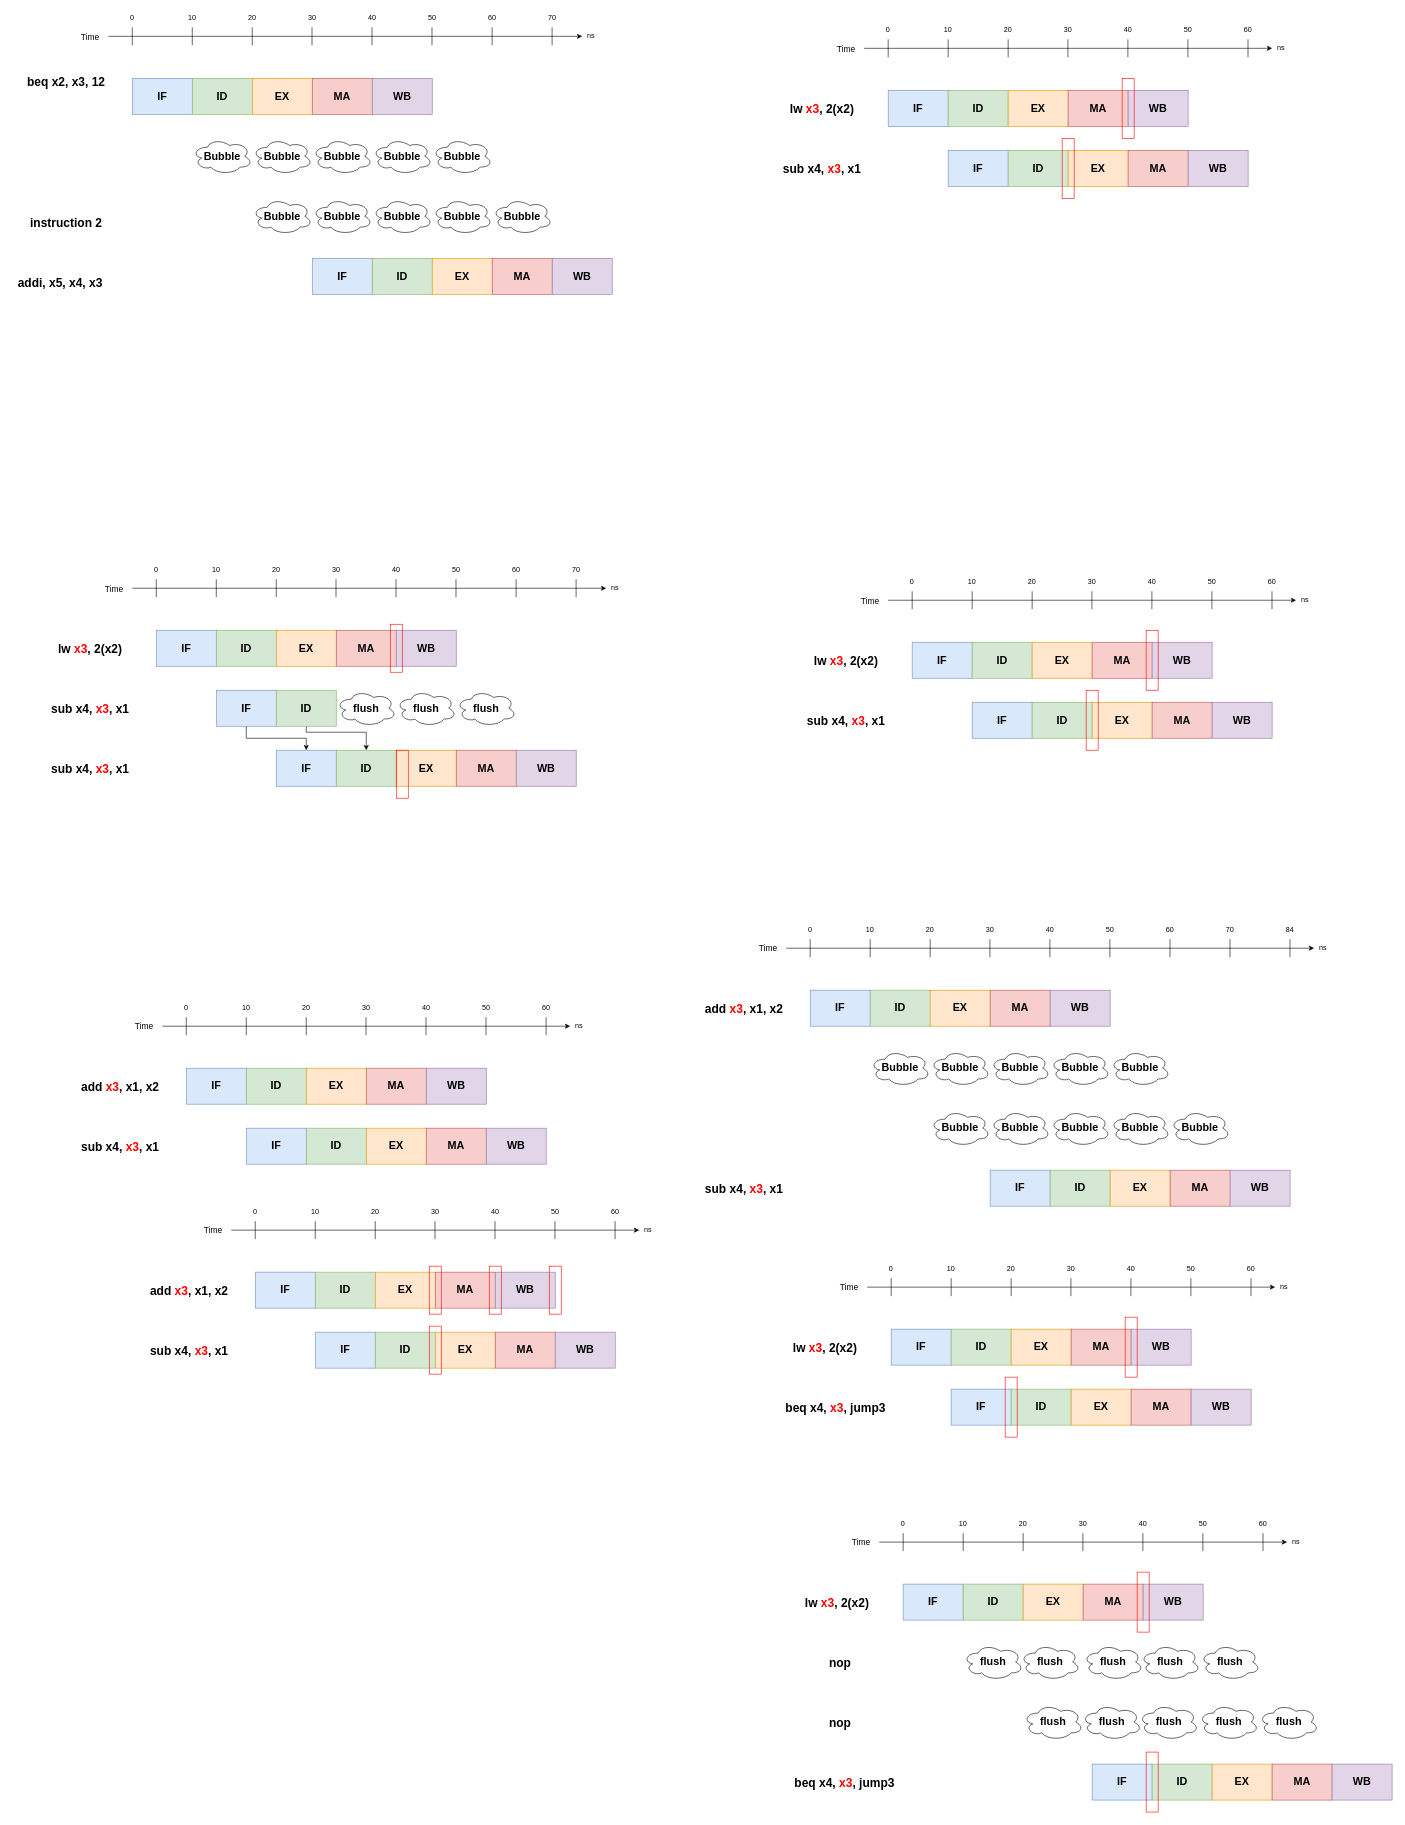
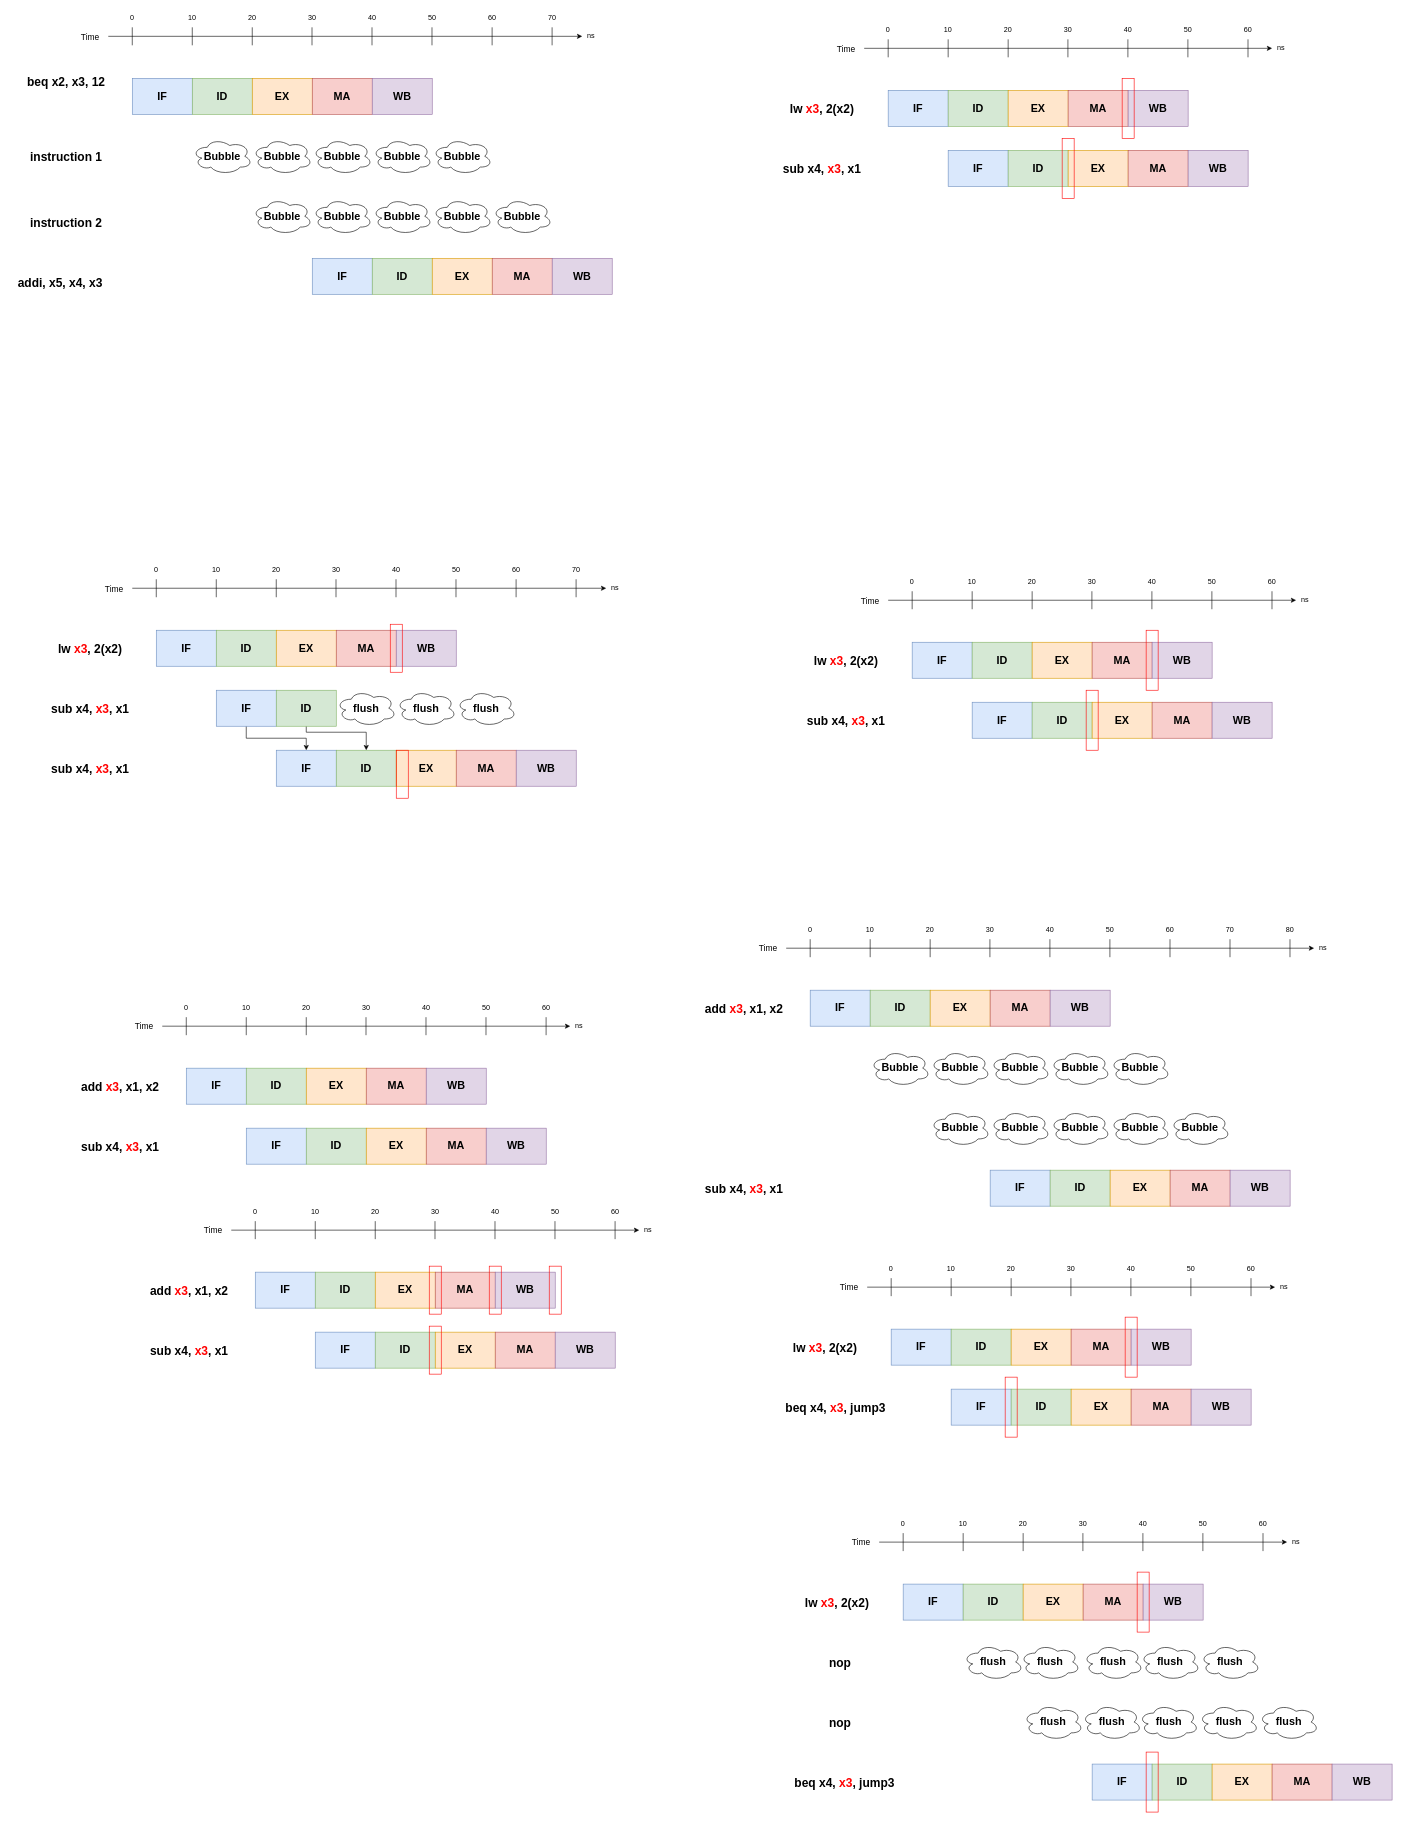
+ <mxCell id="200" value="instruction 1" style="text;html=1;align=center;verticalAlign=middle;whiteSpace=wrap;rounded=0;fontStyle=1;fontSize=20;" parent="1" vertex="1"><mxGeometry x="40" y="220" width="140" height="80" as="geometry" /></mxCell>
- <mxCell id="72" value="84" style="text;html=1;align=center;verticalAlign=middle;whiteSpace=wrap;rounded=0;" parent="1" vertex="1"><mxGeometry x="2120" y="1540" width="60" height="20" as="geometry" /></mxCell>
+ <mxCell id="72" value="80" style="text;html=1;align=center;verticalAlign=middle;whiteSpace=wrap;rounded=0;" parent="1" vertex="1"><mxGeometry x="2120" y="1540" width="60" height="20" as="geometry" /></mxCell>
